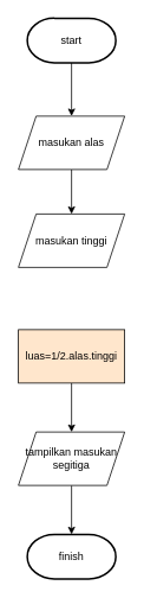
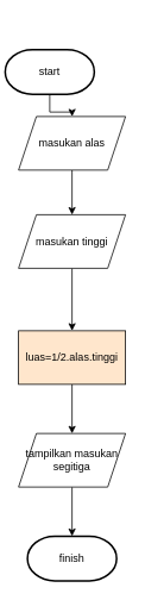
- <mxCell id="3" value="start" style="strokeWidth=2;html=1;shape=mxgraph.flowchart.terminator;whiteSpace=wrap;" vertex="1" parent="1"><mxGeometry x="30" y="20" width="100" height="50" as="geometry" /></mxCell>
+ <mxCell id="3" value="start" style="strokeWidth=2;html=1;shape=mxgraph.flowchart.terminator;whiteSpace=wrap;" vertex="1" parent="1"><mxGeometry x="5" y="55" width="100" height="50" as="geometry" /></mxCell>
+ <mxCell id="6" value="" style="edgeStyle=orthogonalEdgeStyle;rounded=0;orthogonalLoop=1;jettySize=auto;html=1;" edge="1" parent="1" source="7" target="9"><mxGeometry relative="1" as="geometry" /></mxCell>
